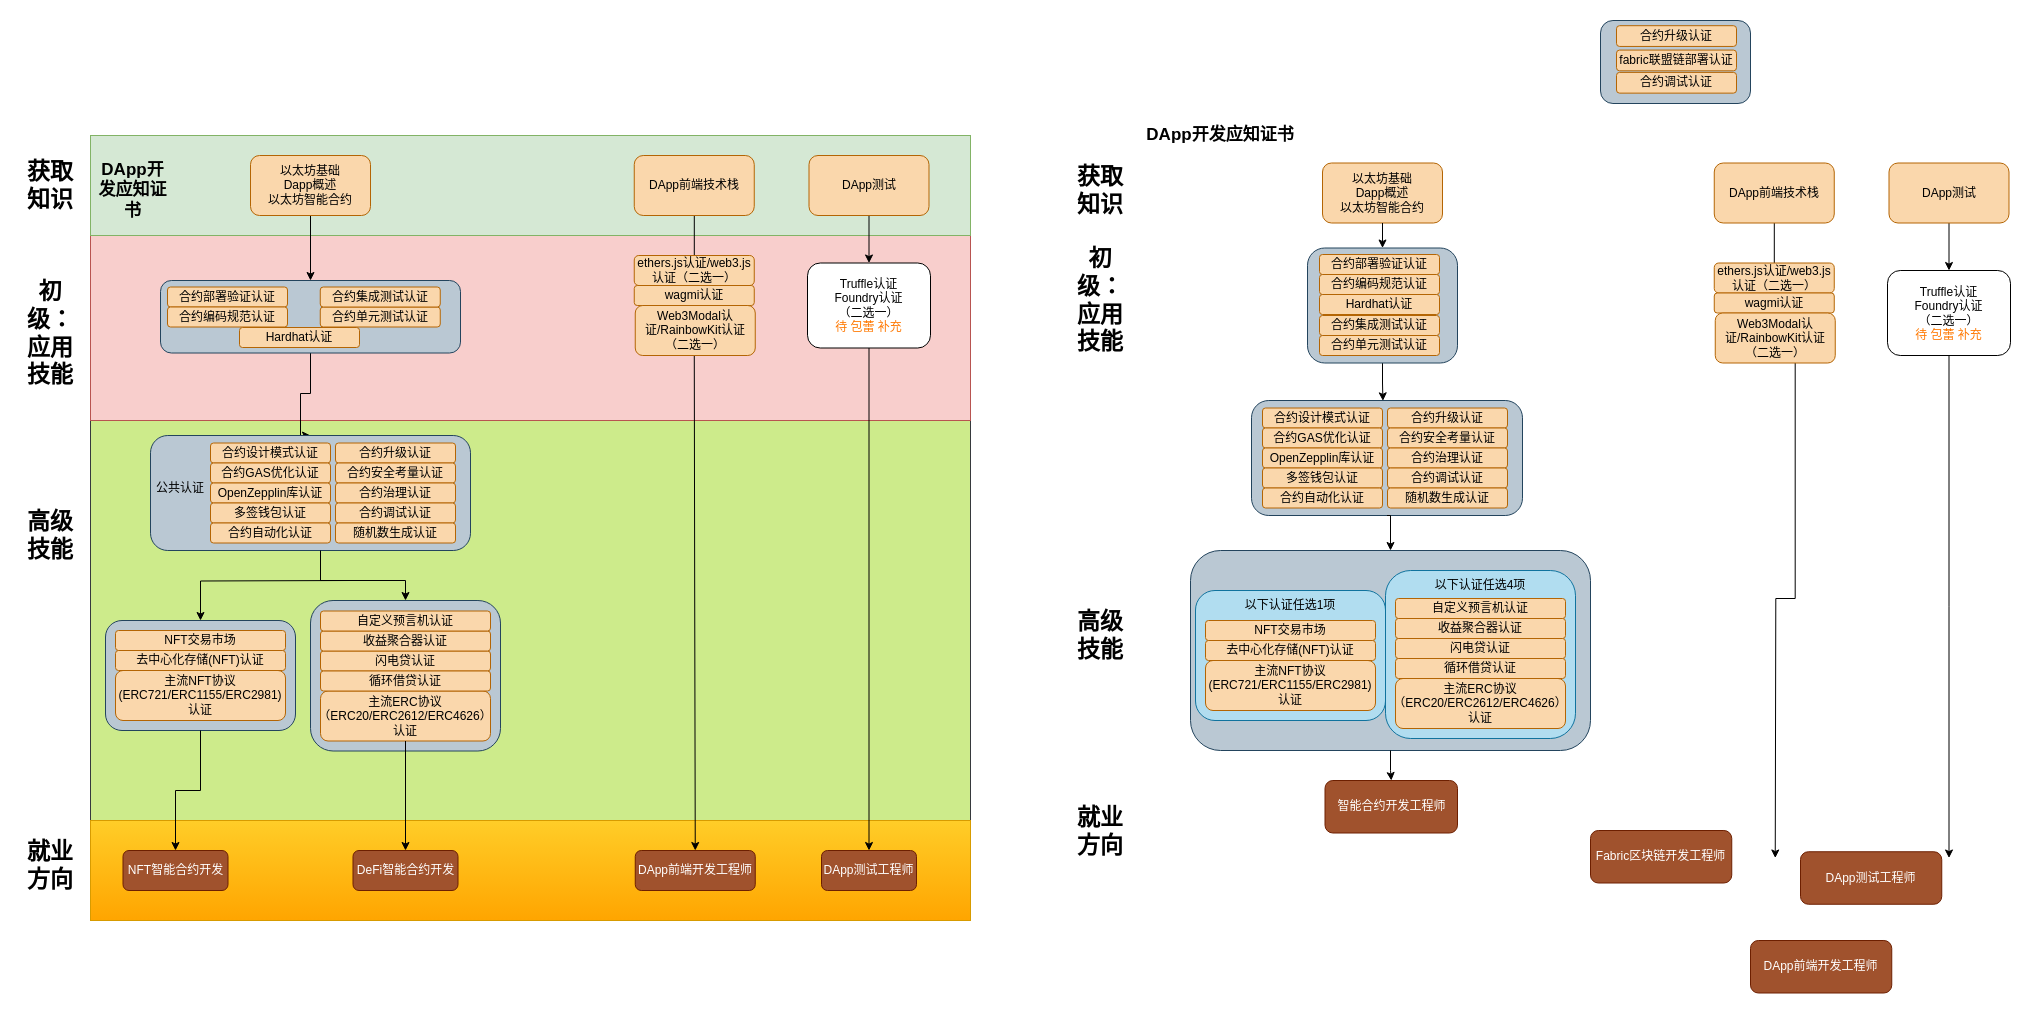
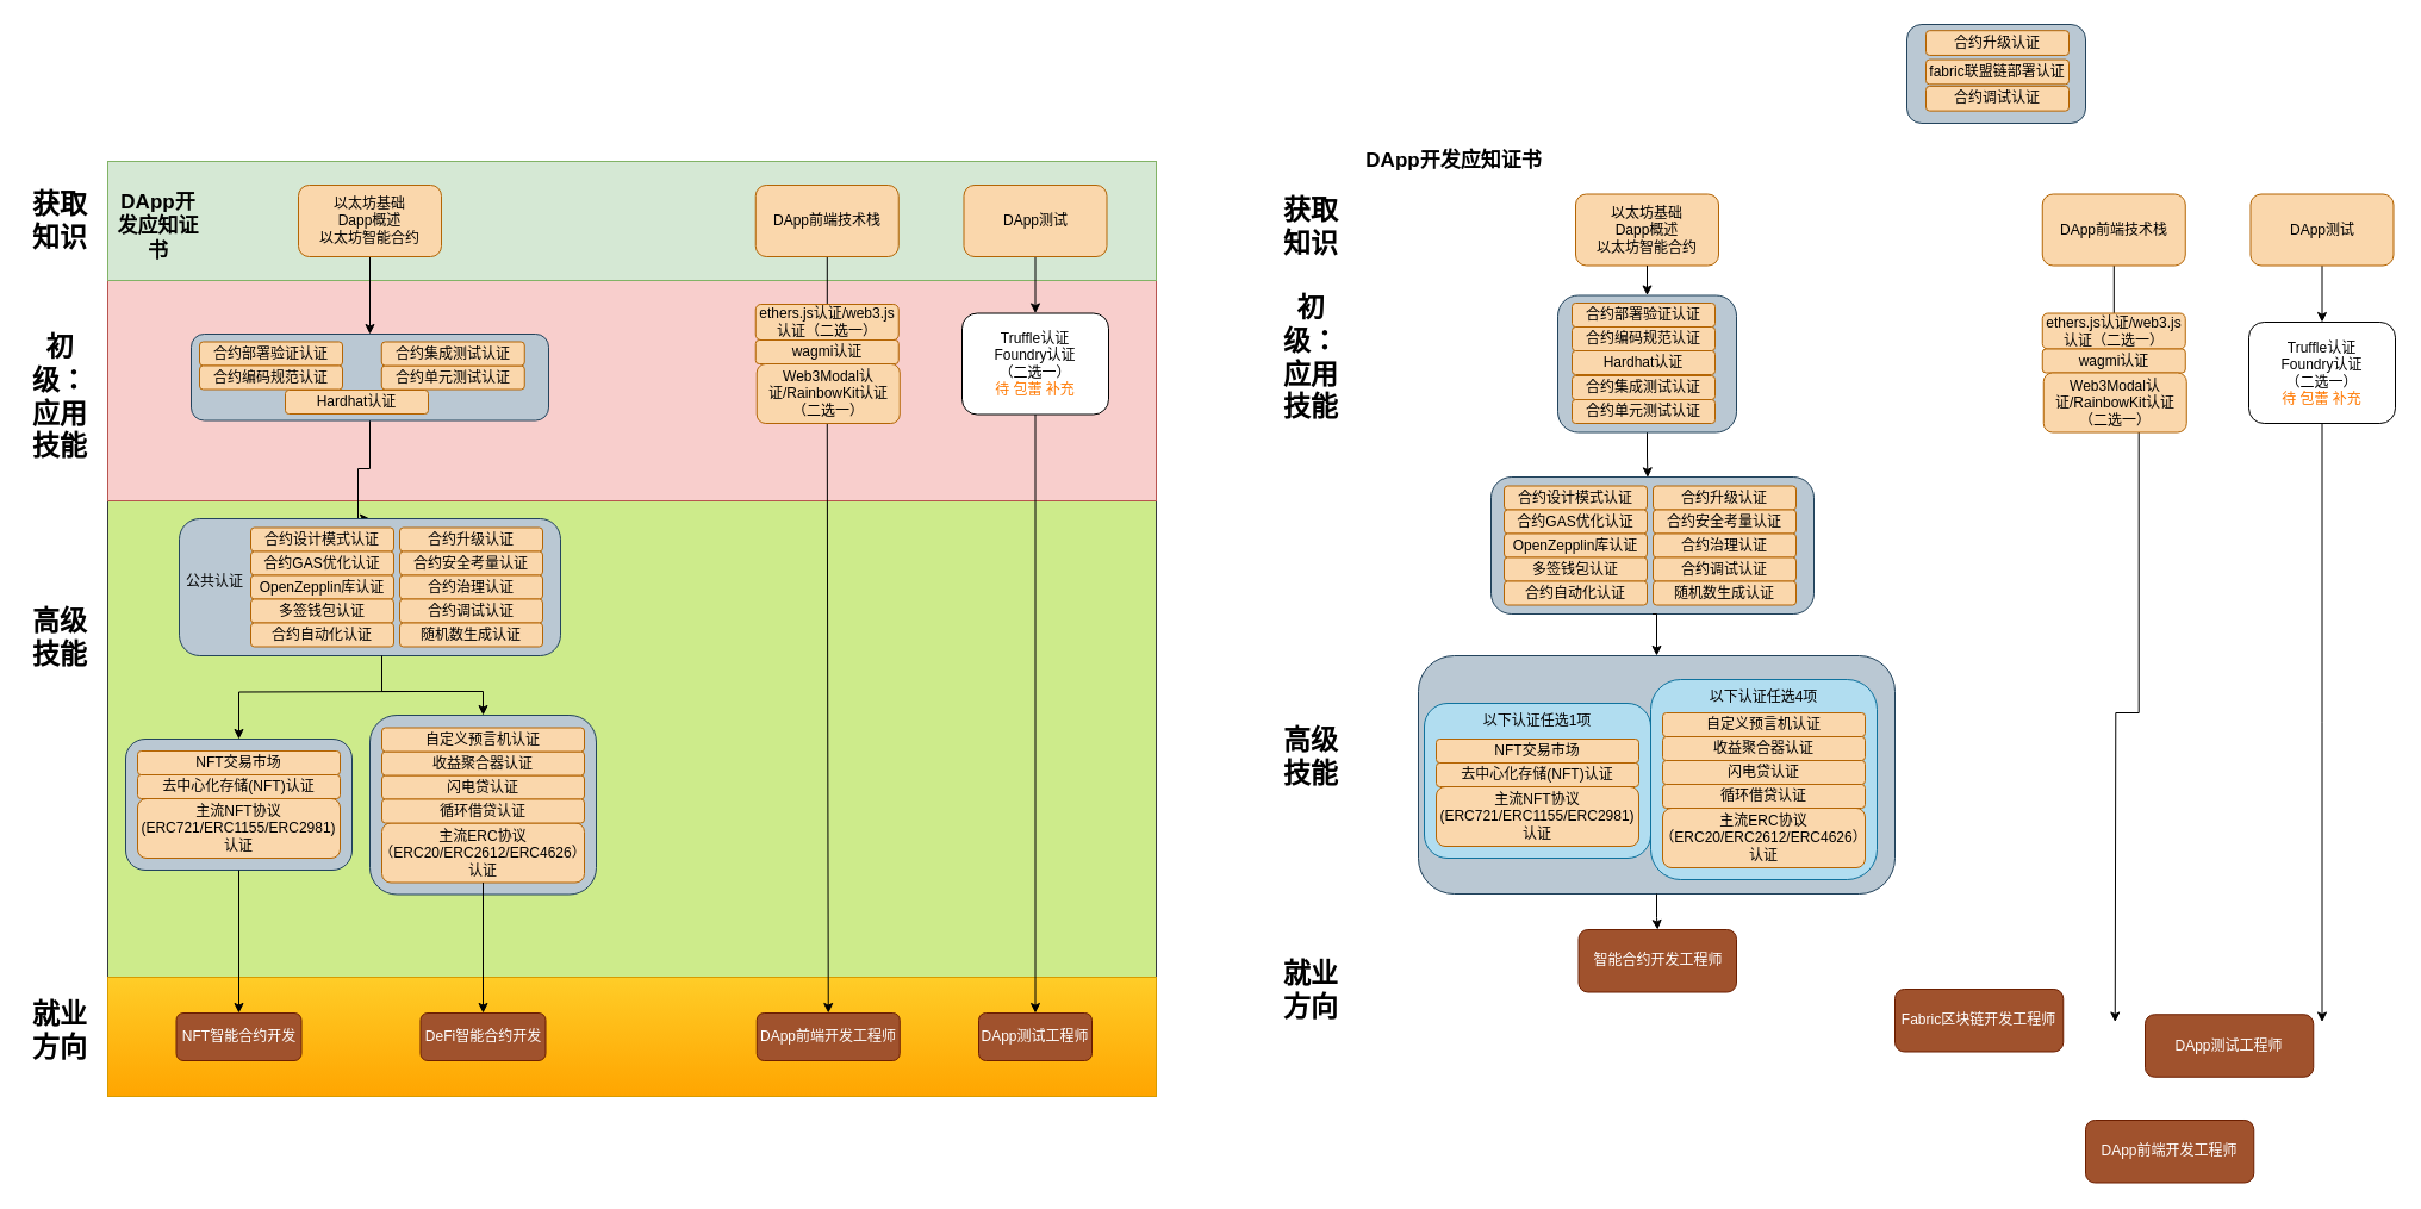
- <mxCell id="28" value="NFT智能合约开发" style="rounded=1;whiteSpace=wrap;html=1;fillColor=#a0522d;strokeColor=#6D1F00;fontColor=#ffffff;" vertex="1" parent="1"><mxGeometry x="122.5" y="850" width="105" height="40" as="geometry" /></mxCell>
+ <mxCell id="28" value="NFT智能合约开发" style="rounded=1;whiteSpace=wrap;html=1;fillColor=#a0522d;strokeColor=#6D1F00;fontColor=#ffffff;" vertex="1" parent="1"><mxGeometry x="147.5" y="850" width="105" height="40" as="geometry" /></mxCell>
